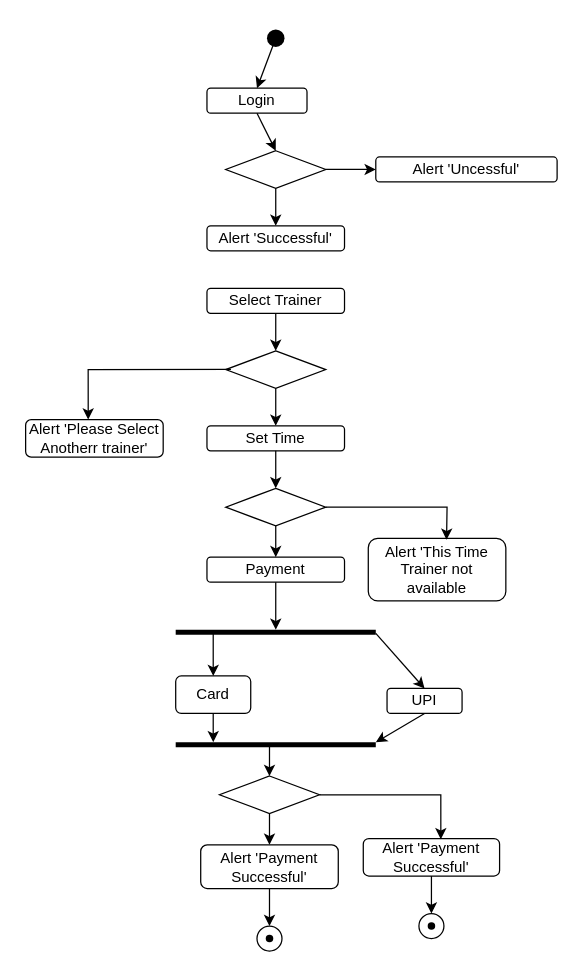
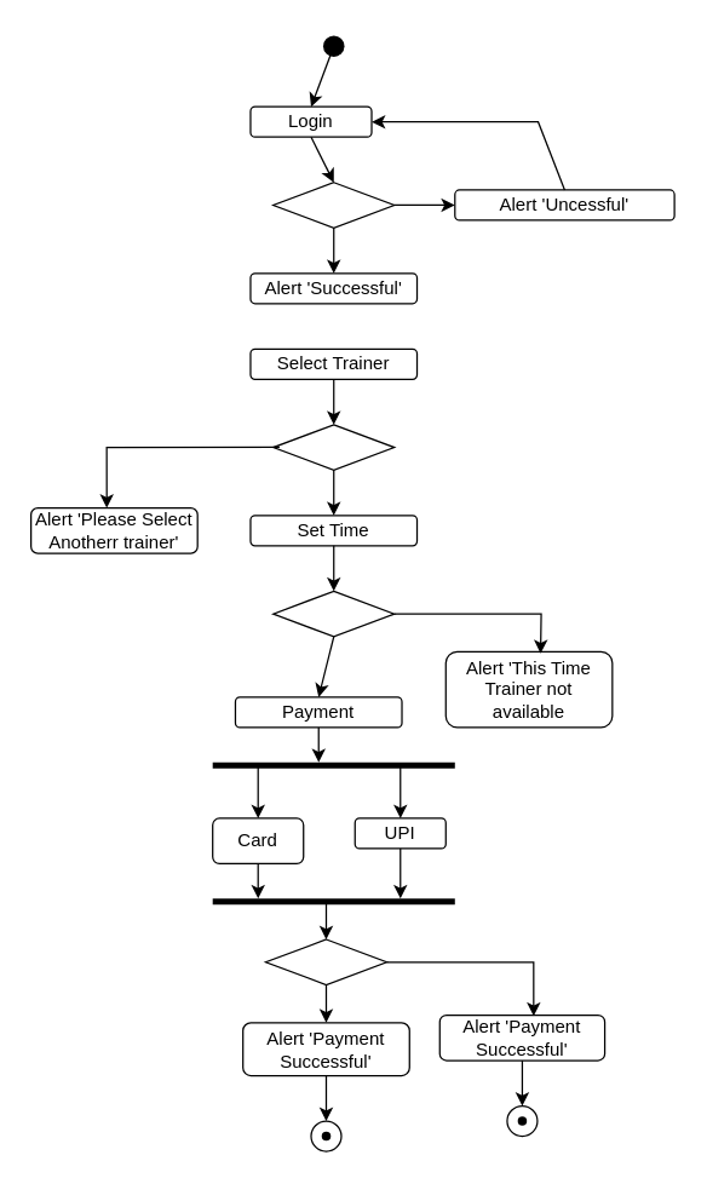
+ <mxCell id="9" value="" style="edgeStyle=none;orthogonalLoop=1;jettySize=auto;html=1;rounded=0;entryX=1;entryY=0.5;entryDx=0;entryDy=0;exitX=0.5;exitY=0;exitDx=0;exitDy=0;" edge="1" parent="1" source="7" target="4"><mxGeometry width="100" relative="1" as="geometry"><mxPoint x="320" y="100" as="sourcePoint" /><mxPoint x="420" y="100" as="targetPoint" /><Array as="points"><mxPoint x="355" y="80" /></Array></mxGeometry></mxCell>
- <mxCell id="26" value="Payment" style="rounded=1;whiteSpace=wrap;html=1;" vertex="1" parent="1"><mxGeometry x="165" y="445" width="110" height="20" as="geometry" /></mxCell>
+ <mxCell id="26" value="Payment" style="rounded=1;whiteSpace=wrap;html=1;" vertex="1" parent="1"><mxGeometry x="155" y="460" width="110" height="20" as="geometry" /></mxCell>
- <mxCell id="29" value="UPI" style="rounded=1;whiteSpace=wrap;html=1;" vertex="1" parent="1"><mxGeometry x="309" y="550" width="60" height="20" as="geometry" /></mxCell>
+ <mxCell id="29" value="UPI" style="rounded=1;whiteSpace=wrap;html=1;" vertex="1" parent="1"><mxGeometry x="234" y="540" width="60" height="20" as="geometry" /></mxCell>
